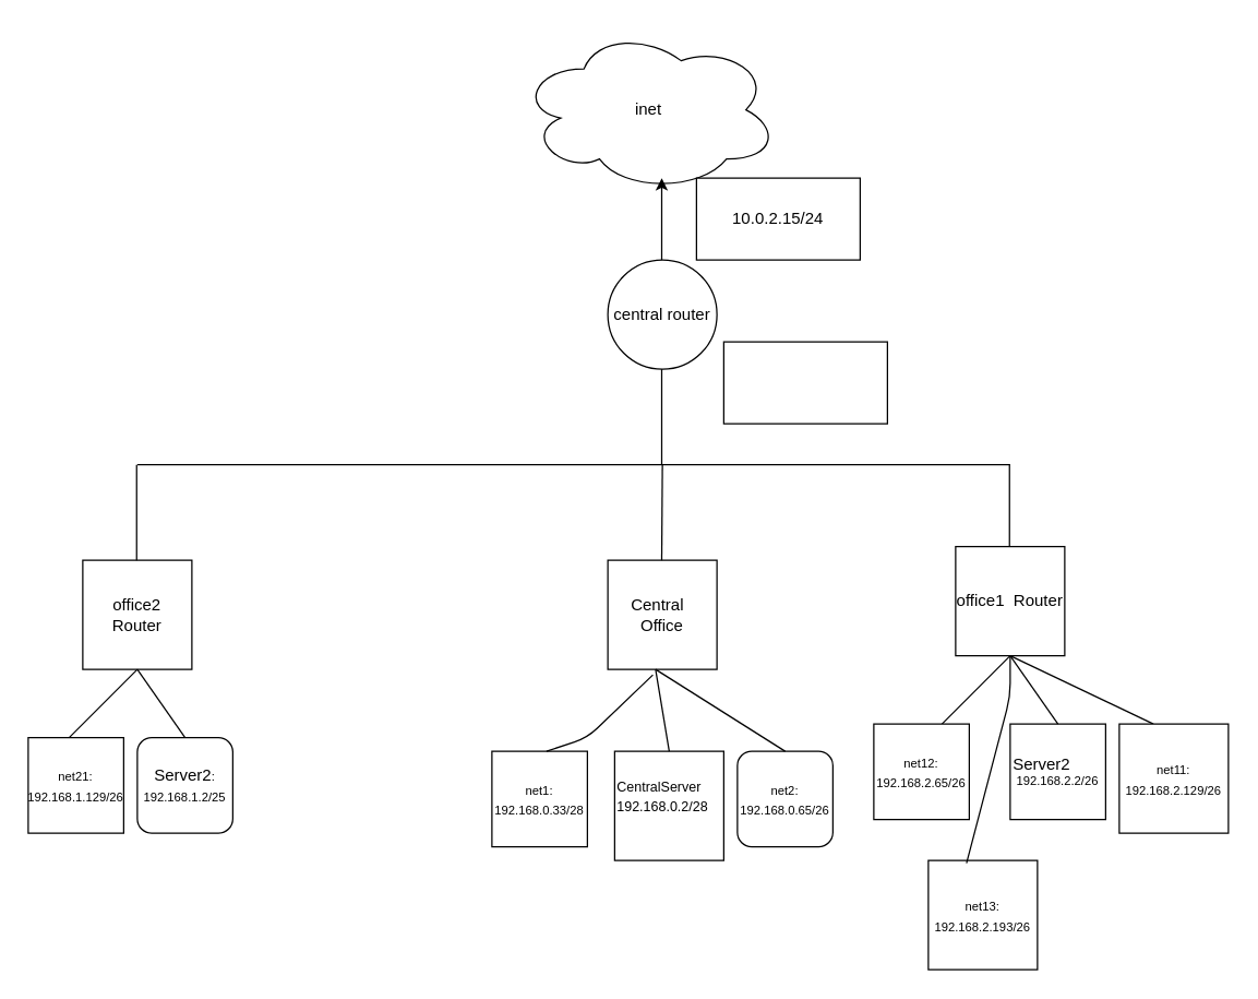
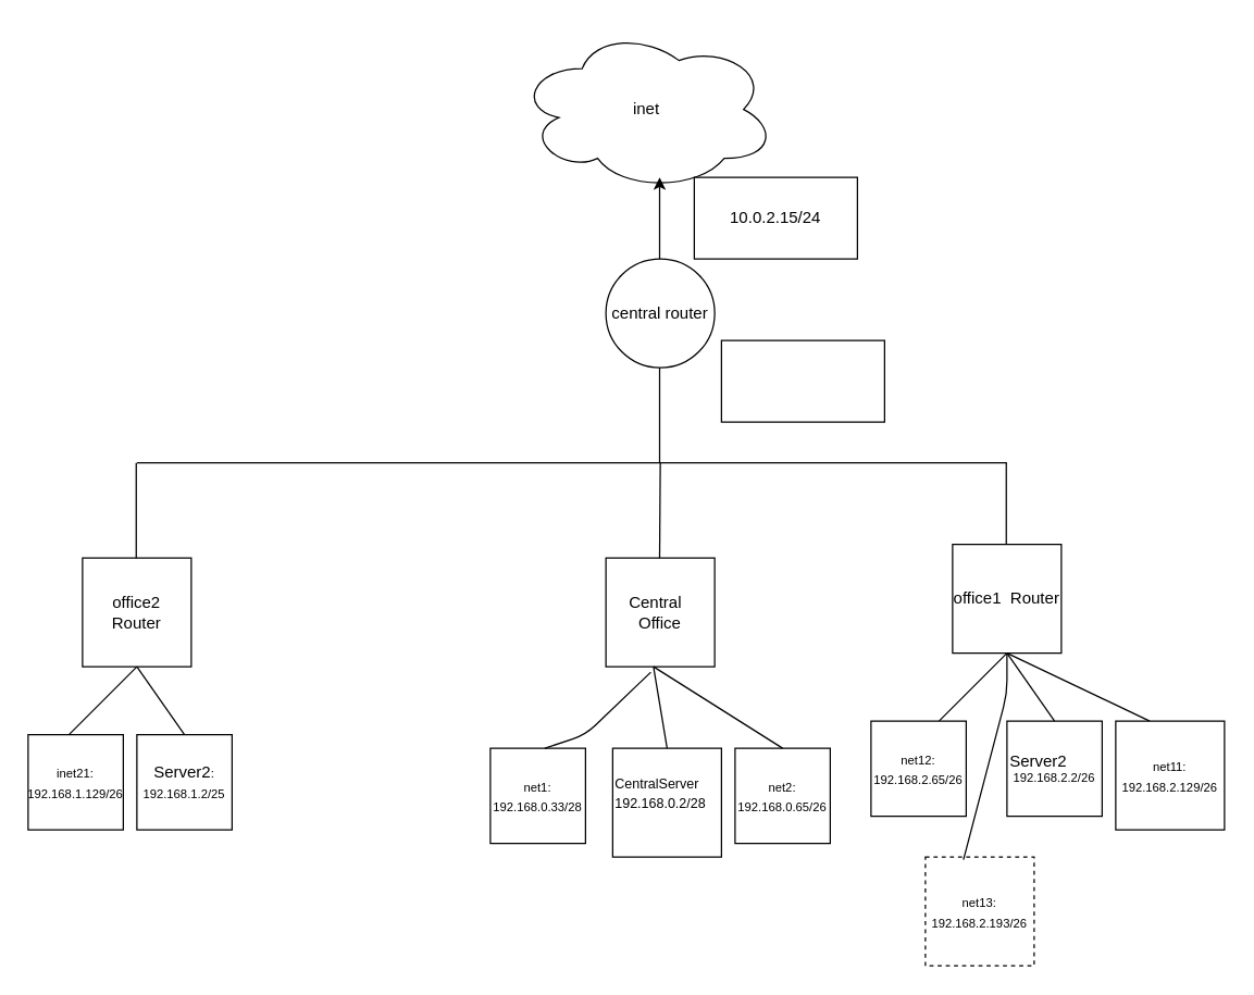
- <mxCell id="15" value="&lt;font style=&quot;font-size: 9px&quot;&gt;net21: 192.168.1.129/26&lt;/font&gt;" style="whiteSpace=wrap;html=1;aspect=fixed;" vertex="1" parent="1"><mxGeometry y="540" width="70" height="70" as="geometry" x="20" /></mxCell>
+ <mxCell id="15" value="&lt;font style=&quot;font-size: 9px&quot;&gt;inet21: 192.168.1.129/26&lt;/font&gt;" style="whiteSpace=wrap;html=1;aspect=fixed;" vertex="1" parent="1"><mxGeometry y="540" width="70" height="70" as="geometry" x="20" /></mxCell>
- <mxCell id="14" value="Server2&lt;font style=&quot;font-size: 9px&quot;&gt;: 192.168.1.2/25&lt;/font&gt;" style="whiteSpace=wrap;html=1;aspect=fixed;rounded=1;" vertex="1" parent="1"><mxGeometry x="100" y="540" width="70" height="70" as="geometry" /></mxCell>
+ <mxCell id="14" value="Server2&lt;font style=&quot;font-size: 9px&quot;&gt;: 192.168.1.2/25&lt;/font&gt;" style="whiteSpace=wrap;html=1;aspect=fixed;" vertex="1" parent="1"><mxGeometry x="100" y="540" width="70" height="70" as="geometry" /></mxCell>
- <mxCell id="27" value="&lt;font style=&quot;font-size: 9px&quot;&gt;net2: 192.168.0.65/26&lt;/font&gt;" style="whiteSpace=wrap;html=1;aspect=fixed;rounded=1;" vertex="1" parent="1"><mxGeometry x="540" y="550" width="70" height="70" as="geometry" /></mxCell>
+ <mxCell id="27" value="&lt;font style=&quot;font-size: 9px&quot;&gt;net2: 192.168.0.65/26&lt;/font&gt;" style="whiteSpace=wrap;html=1;aspect=fixed;" vertex="1" parent="1"><mxGeometry x="540" y="550" width="70" height="70" as="geometry" /></mxCell>
- <mxCell id="23" value="&lt;font style=&quot;font-size: 9px&quot;&gt;net13: 192.168.2.193/26&lt;/font&gt;" style="whiteSpace=wrap;html=1;aspect=fixed;" vertex="1" parent="1"><mxGeometry x="680" y="630" width="80" height="80" as="geometry" /></mxCell>
+ <mxCell id="23" value="&lt;font style=&quot;font-size: 9px&quot;&gt;net13: 192.168.2.193/26&lt;/font&gt;" style="whiteSpace=wrap;html=1;aspect=fixed;dashed=1;" vertex="1" parent="1"><mxGeometry x="680" y="630" width="80" height="80" as="geometry" /></mxCell>
